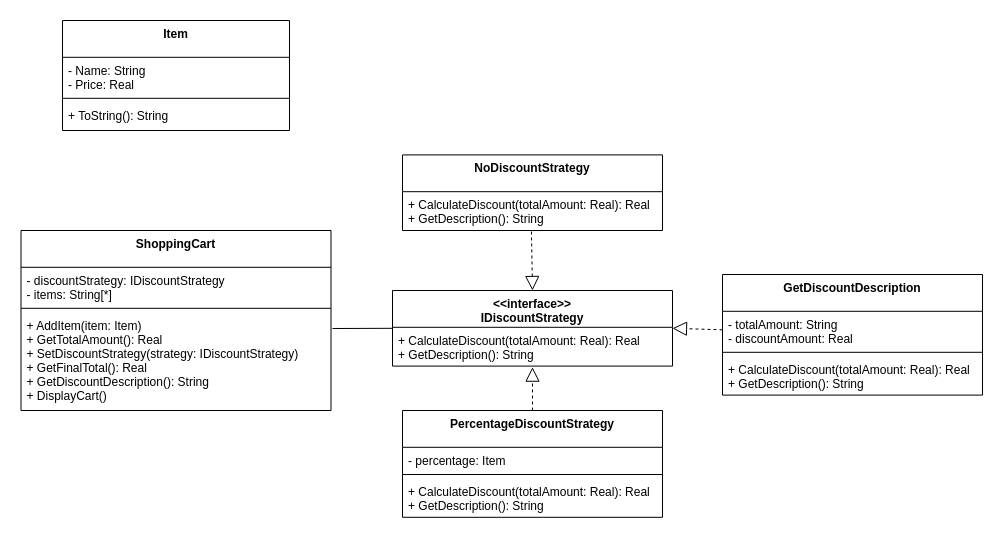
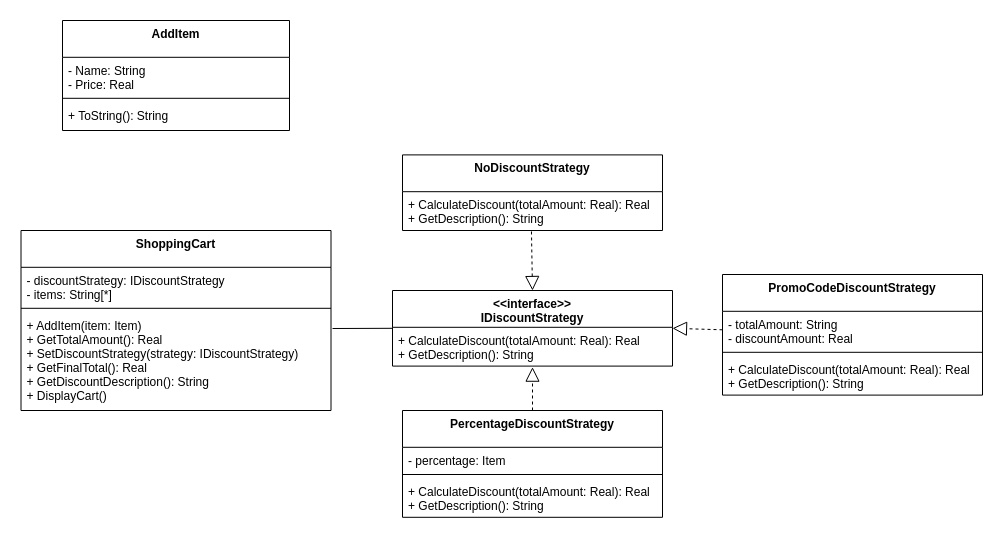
- <mxCell id="2" value="Item" style="swimlane;fontStyle=1;align=center;verticalAlign=top;childLayout=stackLayout;horizontal=1;startSize=36.8;horizontalStack=0;resizeParent=1;resizeParentMax=0;resizeLast=0;collapsible=0;marginBottom=0;" parent="1" vertex="1"><mxGeometry x="62" y="20" width="227" height="110" as="geometry" /></mxCell>
+ <mxCell id="2" value="AddItem" style="swimlane;fontStyle=1;align=center;verticalAlign=top;childLayout=stackLayout;horizontal=1;startSize=36.8;horizontalStack=0;resizeParent=1;resizeParentMax=0;resizeLast=0;collapsible=0;marginBottom=0;" parent="1" vertex="1"><mxGeometry x="62" y="20" width="227" height="110" as="geometry" /></mxCell>
- <mxCell id="8" value="GetDiscountDescription" style="swimlane;fontStyle=1;align=center;verticalAlign=top;childLayout=stackLayout;horizontal=1;startSize=36.8;horizontalStack=0;resizeParent=1;resizeParentMax=0;resizeLast=0;collapsible=0;marginBottom=0;" vertex="1" parent="1"><mxGeometry x="722" y="274" width="260" height="120.6" as="geometry" /></mxCell>
+ <mxCell id="8" value="PromoCodeDiscountStrategy" style="swimlane;fontStyle=1;align=center;verticalAlign=top;childLayout=stackLayout;horizontal=1;startSize=36.8;horizontalStack=0;resizeParent=1;resizeParentMax=0;resizeLast=0;collapsible=0;marginBottom=0;" vertex="1" parent="1"><mxGeometry x="722" y="274" width="260" height="120.6" as="geometry" /></mxCell>
